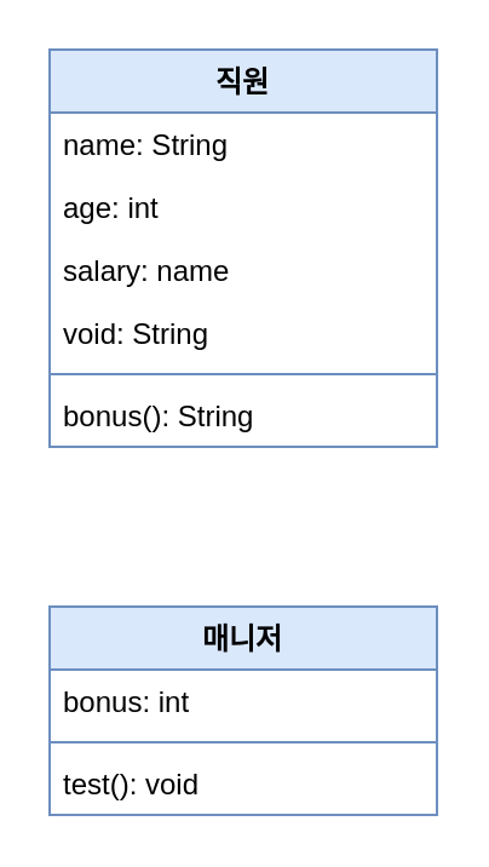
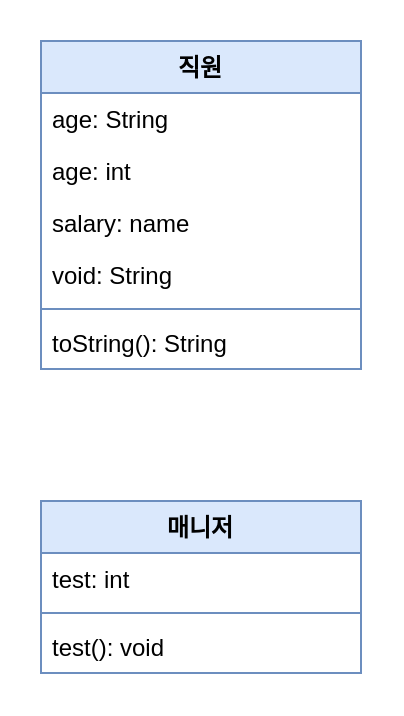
- <mxCell id="3" value="name: String" style="text;strokeColor=none;fillColor=none;align=left;verticalAlign=top;spacingLeft=4;spacingRight=4;overflow=hidden;rotatable=0;points=[[0,0.5],[1,0.5]];portConstraint=eastwest;" vertex="1" parent="2"><mxGeometry y="26" width="160" height="26" as="geometry" /></mxCell>
+ <mxCell id="3" value="age: String" style="text;strokeColor=none;fillColor=none;align=left;verticalAlign=top;spacingLeft=4;spacingRight=4;overflow=hidden;rotatable=0;points=[[0,0.5],[1,0.5]];portConstraint=eastwest;" vertex="1" parent="2"><mxGeometry y="26" width="160" height="26" as="geometry" /></mxCell>
- <mxCell id="8" value="bonus(): String" style="text;strokeColor=none;fillColor=none;align=left;verticalAlign=top;spacingLeft=4;spacingRight=4;overflow=hidden;rotatable=0;points=[[0,0.5],[1,0.5]];portConstraint=eastwest;" vertex="1" parent="2"><mxGeometry y="138" width="160" height="26" as="geometry" /></mxCell>
+ <mxCell id="8" value="toString(): String" style="text;strokeColor=none;fillColor=none;align=left;verticalAlign=top;spacingLeft=4;spacingRight=4;overflow=hidden;rotatable=0;points=[[0,0.5],[1,0.5]];portConstraint=eastwest;" vertex="1" parent="2"><mxGeometry y="138" width="160" height="26" as="geometry" /></mxCell>
- <mxCell id="10" value="bonus: int" style="text;strokeColor=none;fillColor=none;align=left;verticalAlign=top;spacingLeft=4;spacingRight=4;overflow=hidden;rotatable=0;points=[[0,0.5],[1,0.5]];portConstraint=eastwest;" vertex="1" parent="9"><mxGeometry y="26" width="160" height="26" as="geometry" /></mxCell>
+ <mxCell id="10" value="test: int" style="text;strokeColor=none;fillColor=none;align=left;verticalAlign=top;spacingLeft=4;spacingRight=4;overflow=hidden;rotatable=0;points=[[0,0.5],[1,0.5]];portConstraint=eastwest;" vertex="1" parent="9"><mxGeometry y="26" width="160" height="26" as="geometry" /></mxCell>
